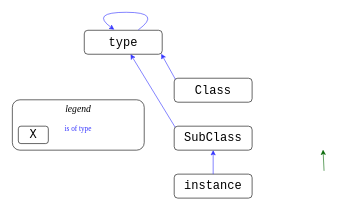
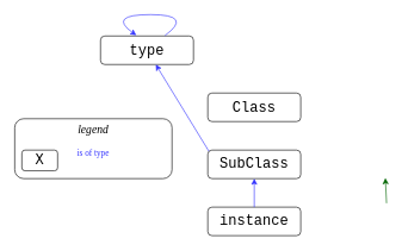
- <mxCell id="8" value="" style="endArrow=classic;html=1;fontFamily=Courier New;fontSize=20;exitX=0.015;exitY=0.043;exitDx=0;exitDy=0;strokeColor=#3333FF;exitPerimeter=0;entryX=0.987;entryY=0.981;entryDx=0;entryDy=0;entryPerimeter=0;" parent="1" source="3" target="2" edge="1"><mxGeometry width="50" height="50" relative="1" as="geometry"><mxPoint x="301.56" y="221.68" as="sourcePoint" /><mxPoint x="227.219" y="100" as="targetPoint" /></mxGeometry></mxCell>
